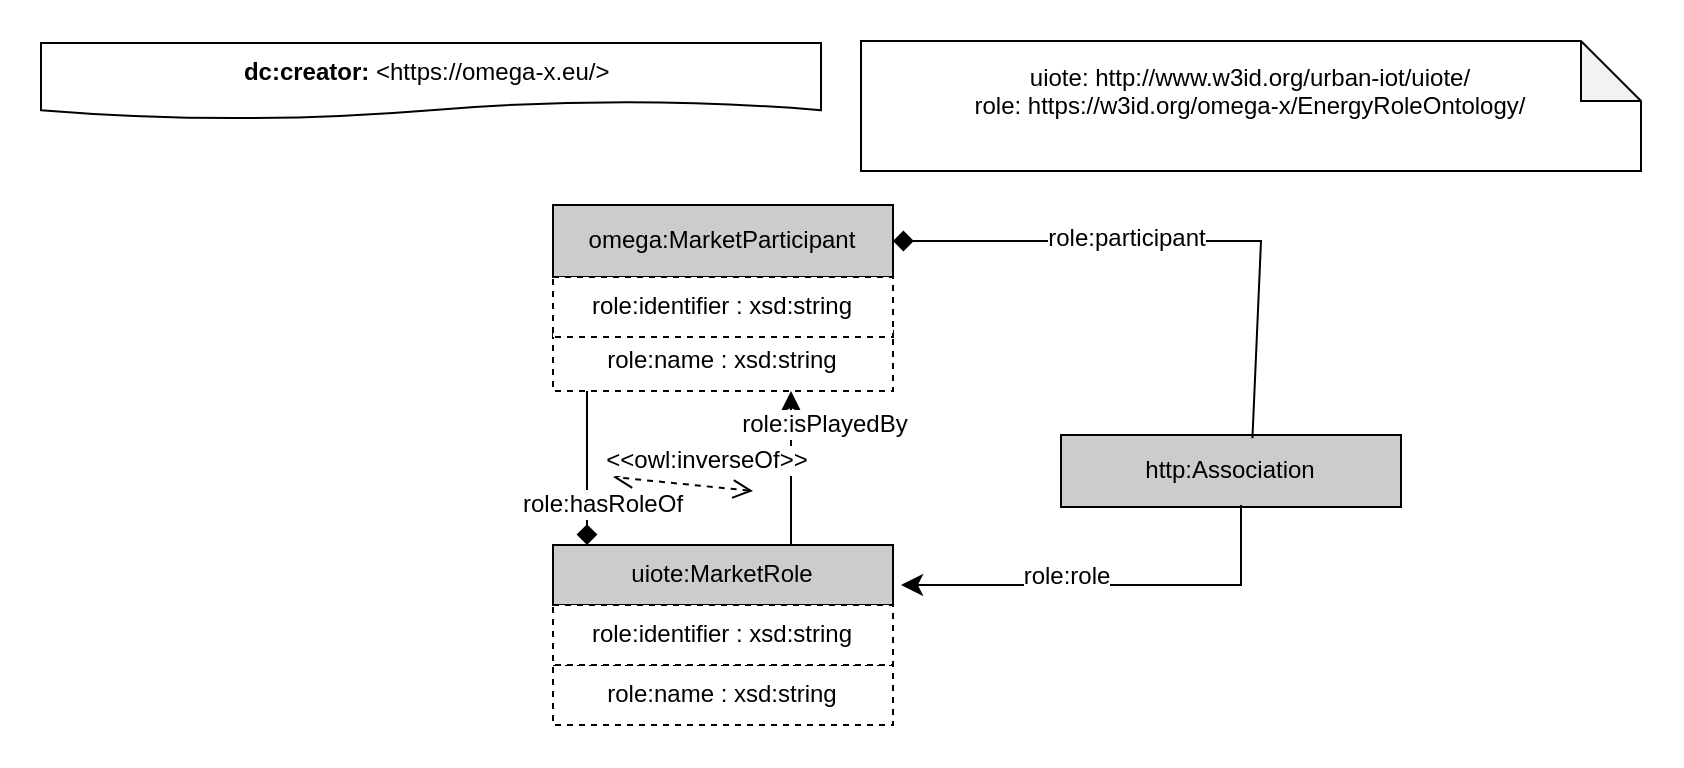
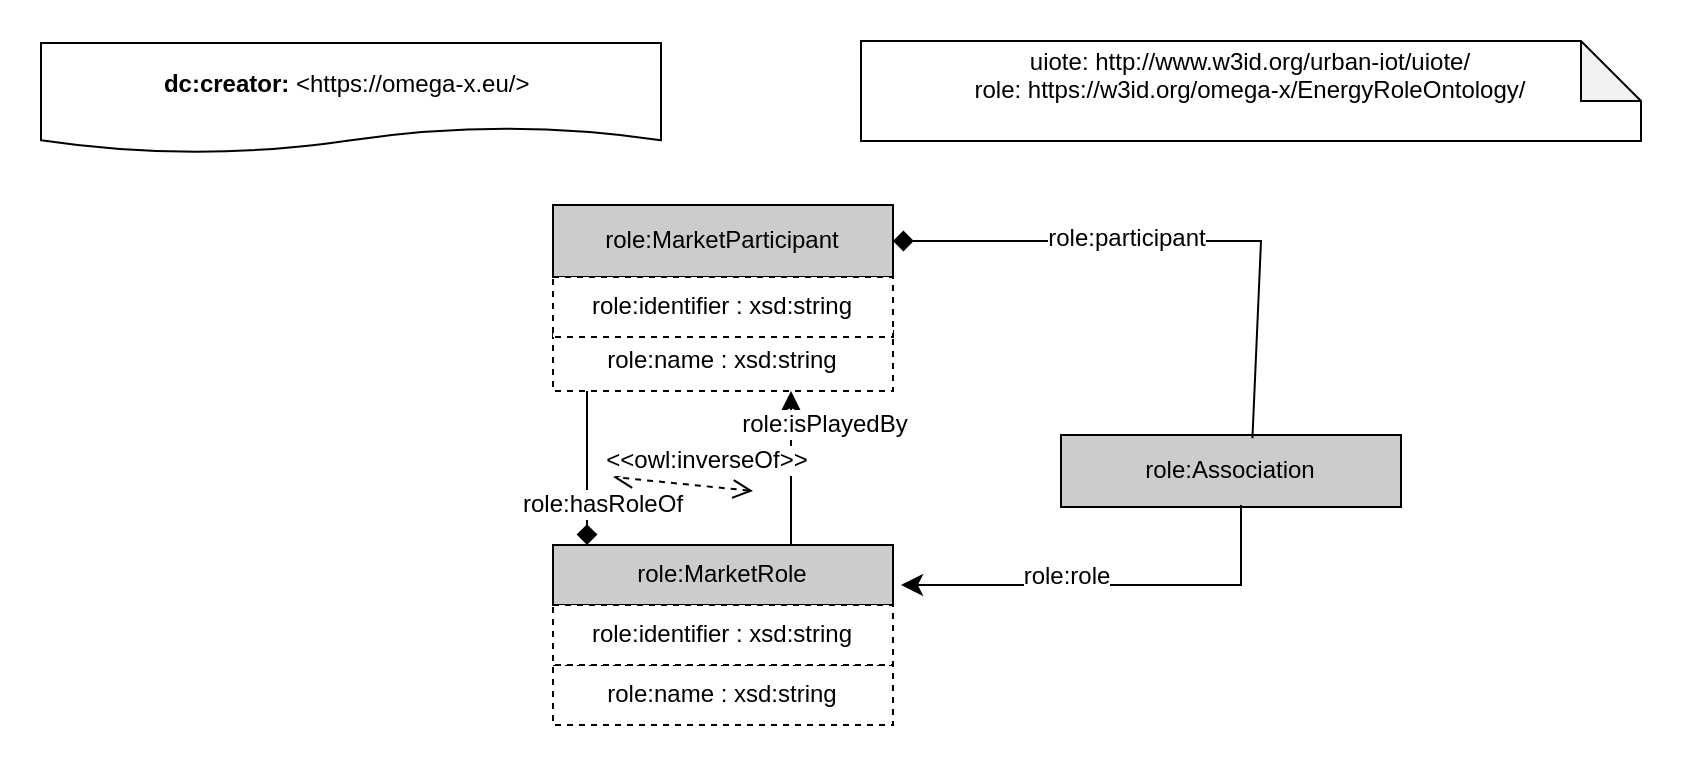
- <mxCell id="3" value="&lt;b&gt;dc:creator:&lt;/b&gt;&amp;nbsp;&amp;lt;https://omega-x.eu/&amp;gt;&amp;nbsp;" style="shape=document;whiteSpace=wrap;html=1;boundedLbl=1;labelBackgroundColor=#ffffff;strokeColor=#000000;fontSize=12;fontColor=#000000;size=0.233;" vertex="1" parent="1"><mxGeometry x="20" y="21" width="390" height="38" as="geometry" /></mxCell>
+ <mxCell id="3" value="&lt;b&gt;dc:creator:&lt;/b&gt;&amp;nbsp;&amp;lt;https://omega-x.eu/&amp;gt;&amp;nbsp;" style="shape=document;whiteSpace=wrap;html=1;boundedLbl=1;labelBackgroundColor=#ffffff;strokeColor=#000000;fontSize=12;fontColor=#000000;size=0.233;" vertex="1" parent="1"><mxGeometry x="20" y="21" width="310" height="55" as="geometry" /></mxCell>
- <mxCell id="4" value="&lt;div&gt;&lt;/div&gt;&lt;div style=&quot;&quot;&gt;&lt;div style=&quot;border-color: var(--border-color);&quot;&gt;&lt;div style=&quot;border-color: var(--border-color);&quot;&gt;&lt;div style=&quot;border-color: var(--border-color);&quot;&gt;&lt;span style=&quot;background-color: initial;&quot;&gt;uiote: http://www.w3id.org/urban-iot/uiote/&lt;/span&gt;&lt;br&gt;&lt;/div&gt;&lt;div style=&quot;border-color: var(--border-color);&quot;&gt;&lt;span style=&quot;border-color: var(--border-color); background-color: initial;&quot;&gt;&lt;div style=&quot;border-color: var(--border-color);&quot;&gt;&lt;span style=&quot;background-color: initial;&quot;&gt;role: https://w3id.org/omega-x/EnergyRoleOntology/&lt;/span&gt;&lt;/div&gt;&lt;/span&gt;&lt;/div&gt;&lt;/div&gt;&lt;div style=&quot;border-color: var(--border-color);&quot;&gt;&lt;div style=&quot;border-color: var(--border-color);&quot;&gt;&lt;div style=&quot;border-color: var(--border-color);&quot;&gt;&lt;div style=&quot;border-color: var(--border-color);&quot;&gt;&lt;/div&gt;&lt;/div&gt;&lt;div style=&quot;border-color: var(--border-color);&quot;&gt;&lt;br style=&quot;border-color: var(--border-color);&quot;&gt;&lt;/div&gt;&lt;/div&gt;&lt;/div&gt;&lt;/div&gt;&lt;/div&gt;&lt;div style=&quot;&quot;&gt;&lt;div style=&quot;border-color: var(--border-color);&quot;&gt;&lt;/div&gt;&lt;/div&gt;" style="shape=note;whiteSpace=wrap;html=1;backgroundOutline=1;darkOpacity=0.05;" vertex="1" parent="1"><mxGeometry x="430" y="20" width="390" height="65" as="geometry" /></mxCell>
+ <mxCell id="4" value="&lt;div&gt;&lt;/div&gt;&lt;div style=&quot;&quot;&gt;&lt;div style=&quot;border-color: var(--border-color);&quot;&gt;&lt;div style=&quot;border-color: var(--border-color);&quot;&gt;&lt;div style=&quot;border-color: var(--border-color);&quot;&gt;&lt;span style=&quot;background-color: initial;&quot;&gt;uiote: http://www.w3id.org/urban-iot/uiote/&lt;/span&gt;&lt;br&gt;&lt;/div&gt;&lt;div style=&quot;border-color: var(--border-color);&quot;&gt;&lt;span style=&quot;border-color: var(--border-color); background-color: initial;&quot;&gt;&lt;div style=&quot;border-color: var(--border-color);&quot;&gt;&lt;span style=&quot;background-color: initial;&quot;&gt;role: https://w3id.org/omega-x/EnergyRoleOntology/&lt;/span&gt;&lt;/div&gt;&lt;/span&gt;&lt;/div&gt;&lt;/div&gt;&lt;div style=&quot;border-color: var(--border-color);&quot;&gt;&lt;div style=&quot;border-color: var(--border-color);&quot;&gt;&lt;div style=&quot;border-color: var(--border-color);&quot;&gt;&lt;div style=&quot;border-color: var(--border-color);&quot;&gt;&lt;/div&gt;&lt;/div&gt;&lt;div style=&quot;border-color: var(--border-color);&quot;&gt;&lt;br style=&quot;border-color: var(--border-color);&quot;&gt;&lt;/div&gt;&lt;/div&gt;&lt;/div&gt;&lt;/div&gt;&lt;/div&gt;&lt;div style=&quot;&quot;&gt;&lt;div style=&quot;border-color: var(--border-color);&quot;&gt;&lt;/div&gt;&lt;/div&gt;" style="shape=note;whiteSpace=wrap;html=1;backgroundOutline=1;darkOpacity=0.05;" vertex="1" parent="1"><mxGeometry x="430" y="20" width="390" height="50" as="geometry" /></mxCell>
- <mxCell id="12" value="omega:MarketParticipant" style="rounded=0;whiteSpace=wrap;html=1;snapToPoint=1;points=[[0.1,0],[0.2,0],[0.3,0],[0.4,0],[0.5,0],[0.6,0],[0.7,0],[0.8,0],[0.9,0],[0,0.1],[0,0.3],[0,0.5],[0,0.7],[0,0.9],[0.1,1],[0.2,1],[0.3,1],[0.4,1],[0.5,1],[0.6,1],[0.7,1],[0.8,1],[0.9,1],[1,0.1],[1,0.3],[1,0.5],[1,0.7],[1,0.9]];fillColor=#cccccc;fontColor=#000000;" vertex="1" parent="11"><mxGeometry width="170" height="36" as="geometry" /></mxCell>
+ <mxCell id="12" value="role:MarketParticipant" style="rounded=0;whiteSpace=wrap;html=1;snapToPoint=1;points=[[0.1,0],[0.2,0],[0.3,0],[0.4,0],[0.5,0],[0.6,0],[0.7,0],[0.8,0],[0.9,0],[0,0.1],[0,0.3],[0,0.5],[0,0.7],[0,0.9],[0.1,1],[0.2,1],[0.3,1],[0.4,1],[0.5,1],[0.6,1],[0.7,1],[0.8,1],[0.9,1],[1,0.1],[1,0.3],[1,0.5],[1,0.7],[1,0.9]];fillColor=#cccccc;fontColor=#000000;" vertex="1" parent="11"><mxGeometry width="170" height="36" as="geometry" /></mxCell>
- <mxCell id="17" value="http:Association" style="rounded=0;whiteSpace=wrap;html=1;snapToPoint=1;points=[[0.1,0],[0.2,0],[0.3,0],[0.4,0],[0.5,0],[0.6,0],[0.7,0],[0.8,0],[0.9,0],[0,0.1],[0,0.3],[0,0.5],[0,0.7],[0,0.9],[0.1,1],[0.2,1],[0.3,1],[0.4,1],[0.5,1],[0.6,1],[0.7,1],[0.8,1],[0.9,1],[1,0.1],[1,0.3],[1,0.5],[1,0.7],[1,0.9]];fillColor=#cccccc;fontColor=#000000;" vertex="1" parent="1"><mxGeometry x="530" y="217" width="170" height="36" as="geometry" /></mxCell>
+ <mxCell id="17" value="role:Association" style="rounded=0;whiteSpace=wrap;html=1;snapToPoint=1;points=[[0.1,0],[0.2,0],[0.3,0],[0.4,0],[0.5,0],[0.6,0],[0.7,0],[0.8,0],[0.9,0],[0,0.1],[0,0.3],[0,0.5],[0,0.7],[0,0.9],[0.1,1],[0.2,1],[0.3,1],[0.4,1],[0.5,1],[0.6,1],[0.7,1],[0.8,1],[0.9,1],[1,0.1],[1,0.3],[1,0.5],[1,0.7],[1,0.9]];fillColor=#cccccc;fontColor=#000000;" vertex="1" parent="1"><mxGeometry x="530" y="217" width="170" height="36" as="geometry" /></mxCell>
- <mxCell id="2" value="uiote:MarketRole" style="rounded=0;whiteSpace=wrap;html=1;snapToPoint=1;points=[[0.1,0],[0.2,0],[0.3,0],[0.4,0],[0.5,0],[0.6,0],[0.7,0],[0.8,0],[0.9,0],[0,0.1],[0,0.3],[0,0.5],[0,0.7],[0,0.9],[0.1,1],[0.2,1],[0.3,1],[0.4,1],[0.5,1],[0.6,1],[0.7,1],[0.8,1],[0.9,1],[1,0.1],[1,0.3],[1,0.5],[1,0.7],[1,0.9]];fillColor=#cccccc;" vertex="1" parent="1"><mxGeometry x="276" y="272" width="170" height="30" as="geometry" /></mxCell>
+ <mxCell id="2" value="role:MarketRole" style="rounded=0;whiteSpace=wrap;html=1;snapToPoint=1;points=[[0.1,0],[0.2,0],[0.3,0],[0.4,0],[0.5,0],[0.6,0],[0.7,0],[0.8,0],[0.9,0],[0,0.1],[0,0.3],[0,0.5],[0,0.7],[0,0.9],[0.1,1],[0.2,1],[0.3,1],[0.4,1],[0.5,1],[0.6,1],[0.7,1],[0.8,1],[0.9,1],[1,0.1],[1,0.3],[1,0.5],[1,0.7],[1,0.9]];fillColor=#cccccc;" vertex="1" parent="1"><mxGeometry x="276" y="272" width="170" height="30" as="geometry" /></mxCell>
